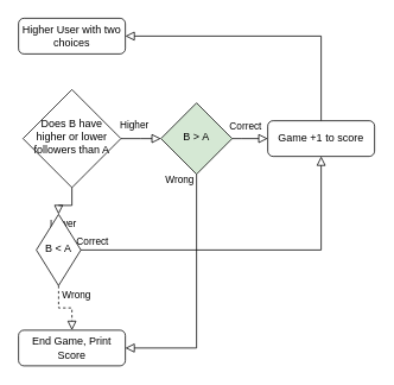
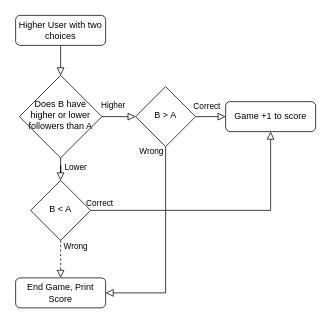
- <mxCell id="16" style="edgeStyle=orthogonalEdgeStyle;rounded=0;orthogonalLoop=1;jettySize=auto;html=1;entryX=1;entryY=0.5;entryDx=0;entryDy=0;labelBackgroundColor=none;endArrow=block;endFill=0;endSize=8;strokeWidth=1;shadow=0;" edge="1" parent="1" source="17" target="3"><mxGeometry relative="1" as="geometry"><Array as="points"><mxPoint x="360" y="40" /></Array></mxGeometry></mxCell>
+ <mxCell id="2" value="" style="rounded=0;html=1;jettySize=auto;orthogonalLoop=1;fontSize=11;endArrow=block;endFill=0;endSize=8;strokeWidth=1;shadow=0;labelBackgroundColor=none;edgeStyle=orthogonalEdgeStyle;" parent="1" source="3" target="6" edge="1"><mxGeometry relative="1" as="geometry" /></mxCell>
- <mxCell id="15" value="B &amp;gt; A" style="rhombus;whiteSpace=wrap;html=1;shadow=0;fontFamily=Helvetica;fontSize=12;align=center;strokeWidth=1;spacing=6;spacingTop=-4;fillColor=#d5e8d4;" vertex="1" parent="1"><mxGeometry x="180" y="115" width="80" height="80" as="geometry" /></mxCell>
+ <mxCell id="15" value="B &amp;gt; A" style="rhombus;whiteSpace=wrap;html=1;shadow=0;fontFamily=Helvetica;fontSize=12;align=center;strokeWidth=1;spacing=6;spacingTop=-4;" vertex="1" parent="1"><mxGeometry x="180" y="115" width="80" height="80" as="geometry" /></mxCell>
- <mxCell id="9" value="B &amp;lt; A" style="rhombus;whiteSpace=wrap;html=1;shadow=0;fontFamily=Helvetica;fontSize=12;align=center;strokeWidth=1;spacing=6;spacingTop=-4;" parent="1" vertex="1"><mxGeometry x="40" y="240" width="50" height="80" as="geometry" /></mxCell>
+ <mxCell id="9" value="B &amp;lt; A" style="rhombus;whiteSpace=wrap;html=1;shadow=0;fontFamily=Helvetica;fontSize=12;align=center;strokeWidth=1;spacing=6;spacingTop=-4;" parent="1" vertex="1"><mxGeometry x="40" y="240" width="80" height="80" as="geometry" /></mxCell>
